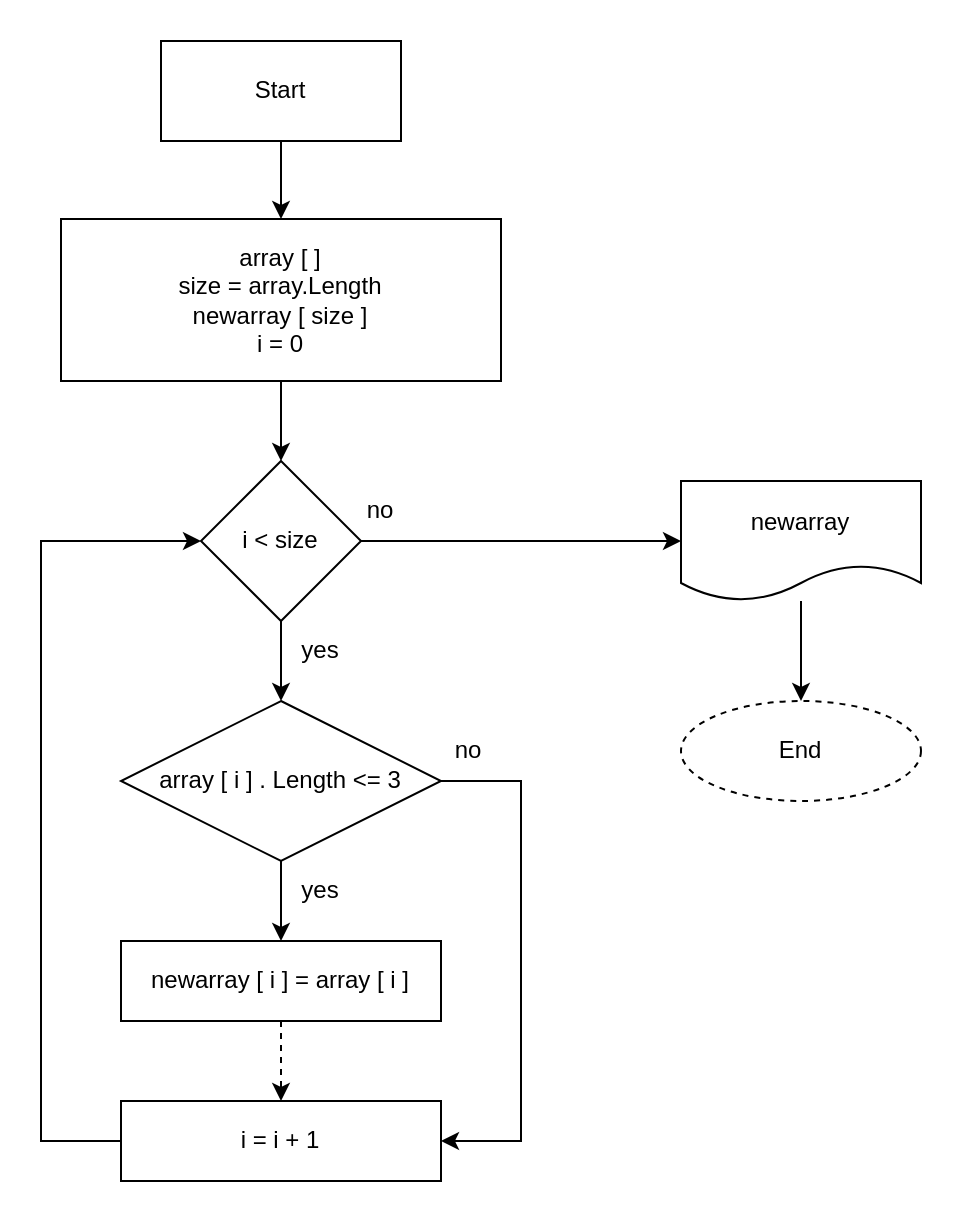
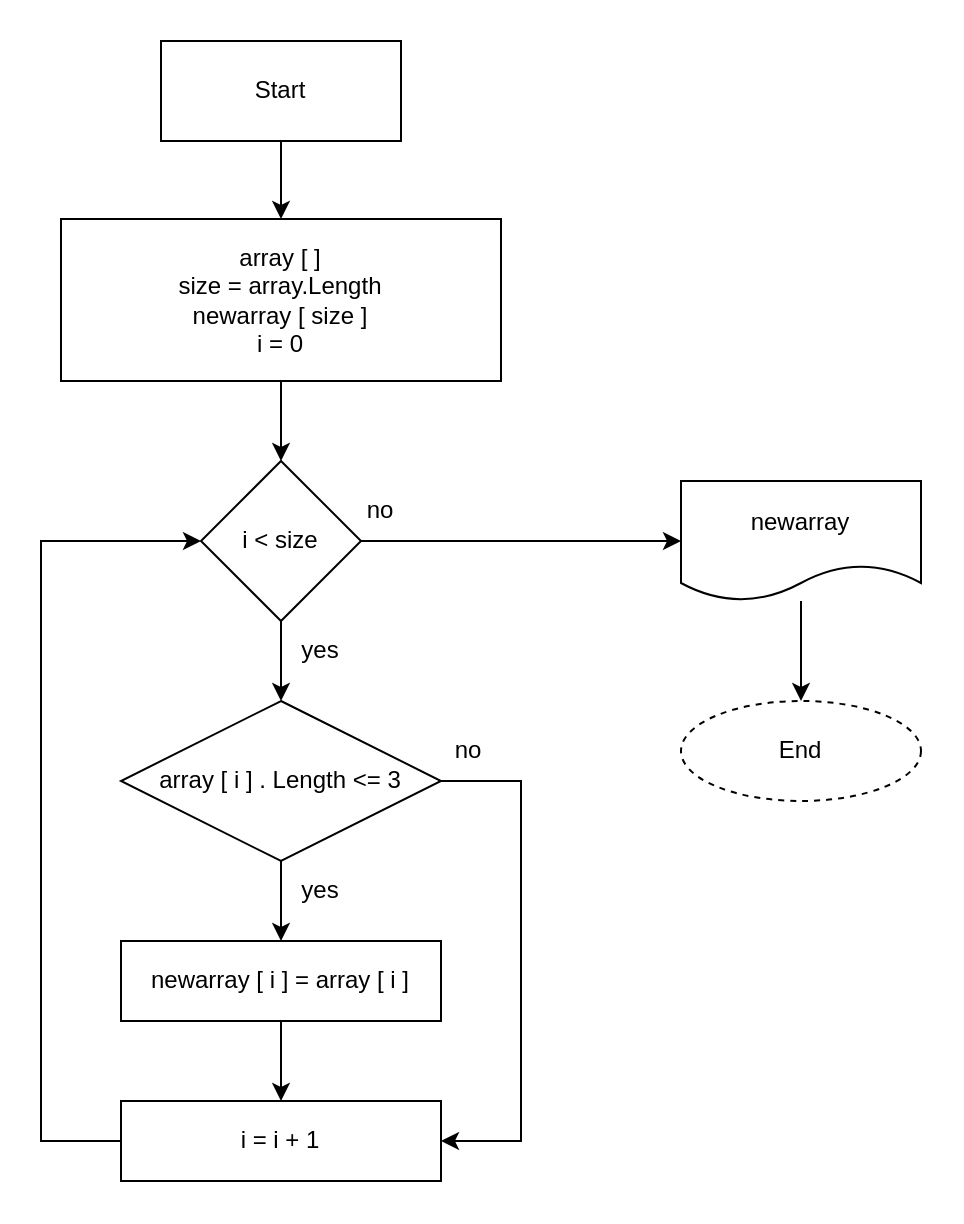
- <mxCell id="12" value="" style="edgeStyle=orthogonalEdgeStyle;rounded=0;orthogonalLoop=1;jettySize=auto;html=1;dashed=1;" parent="1" source="13" target="15" edge="1"><mxGeometry relative="1" as="geometry" /></mxCell>
+ <mxCell id="12" value="" style="edgeStyle=orthogonalEdgeStyle;rounded=0;orthogonalLoop=1;jettySize=auto;html=1;" parent="1" source="13" target="15" edge="1"><mxGeometry relative="1" as="geometry" /></mxCell>
